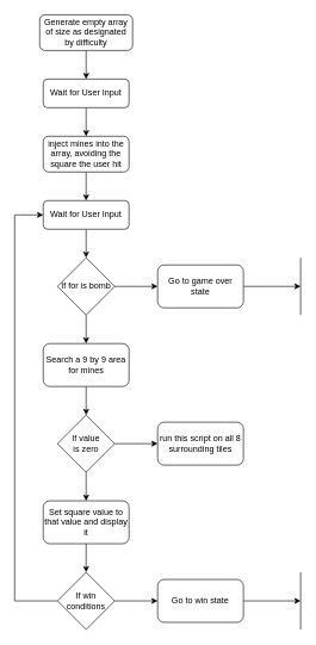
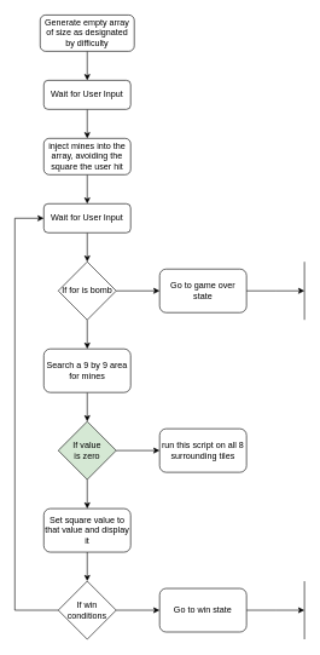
- <mxCell id="22" value="If value&lt;br&gt;is zero" style="rhombus;whiteSpace=wrap;html=1;" vertex="1" parent="1"><mxGeometry x="80" y="580" width="80" height="80" as="geometry" /></mxCell>
+ <mxCell id="22" value="If value&lt;br&gt;is zero" style="rhombus;whiteSpace=wrap;html=1;fillColor=#d5e8d4;" vertex="1" parent="1"><mxGeometry x="80" y="580" width="80" height="80" as="geometry" /></mxCell>
